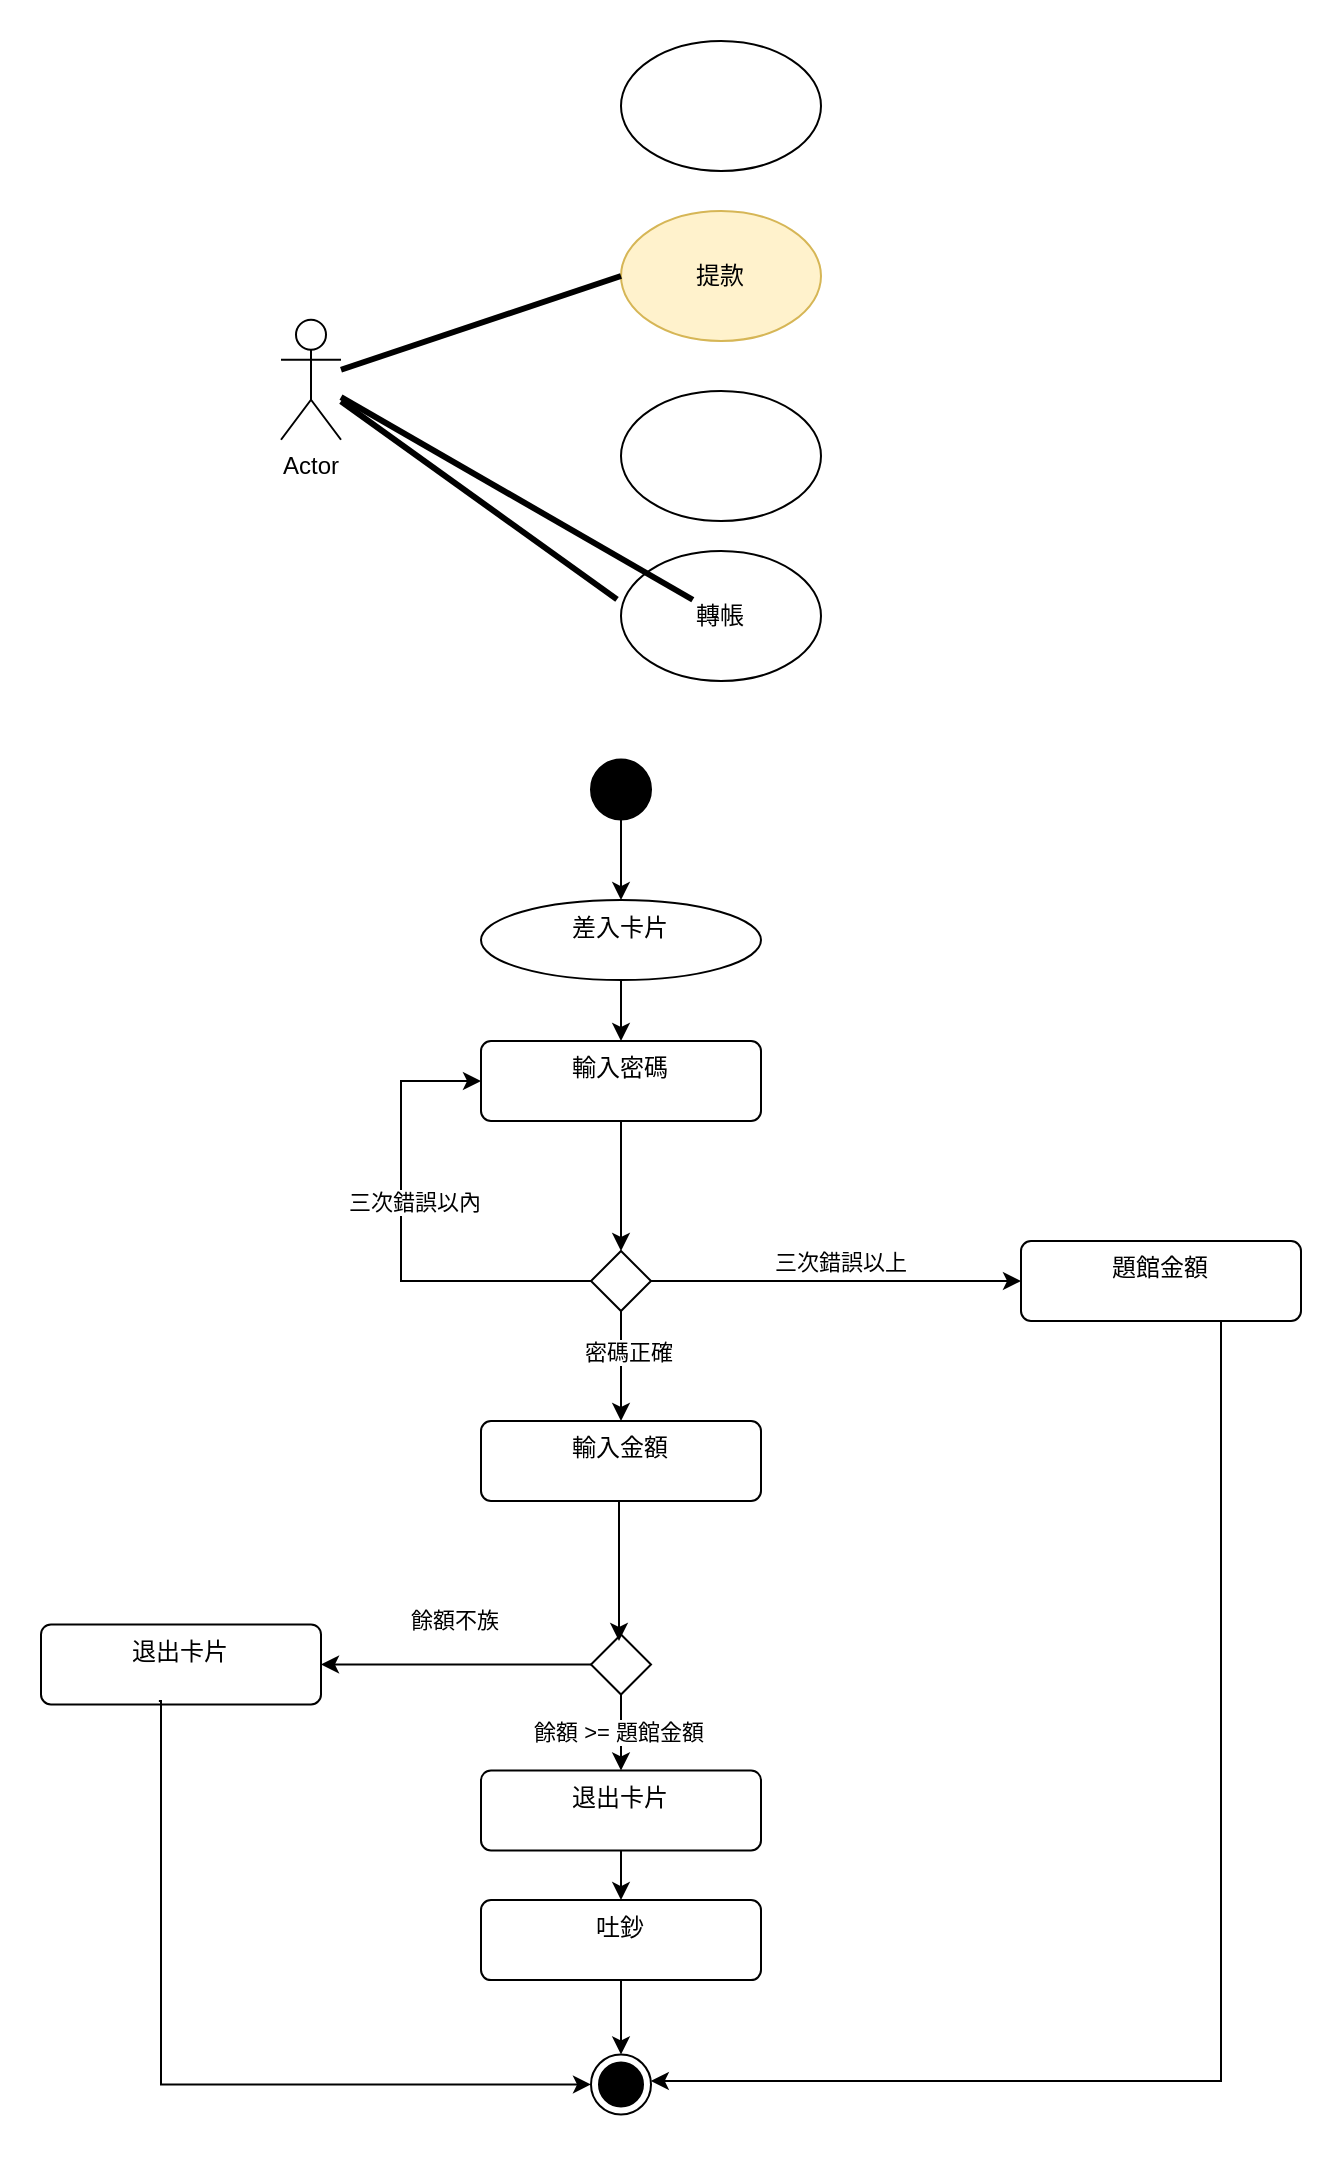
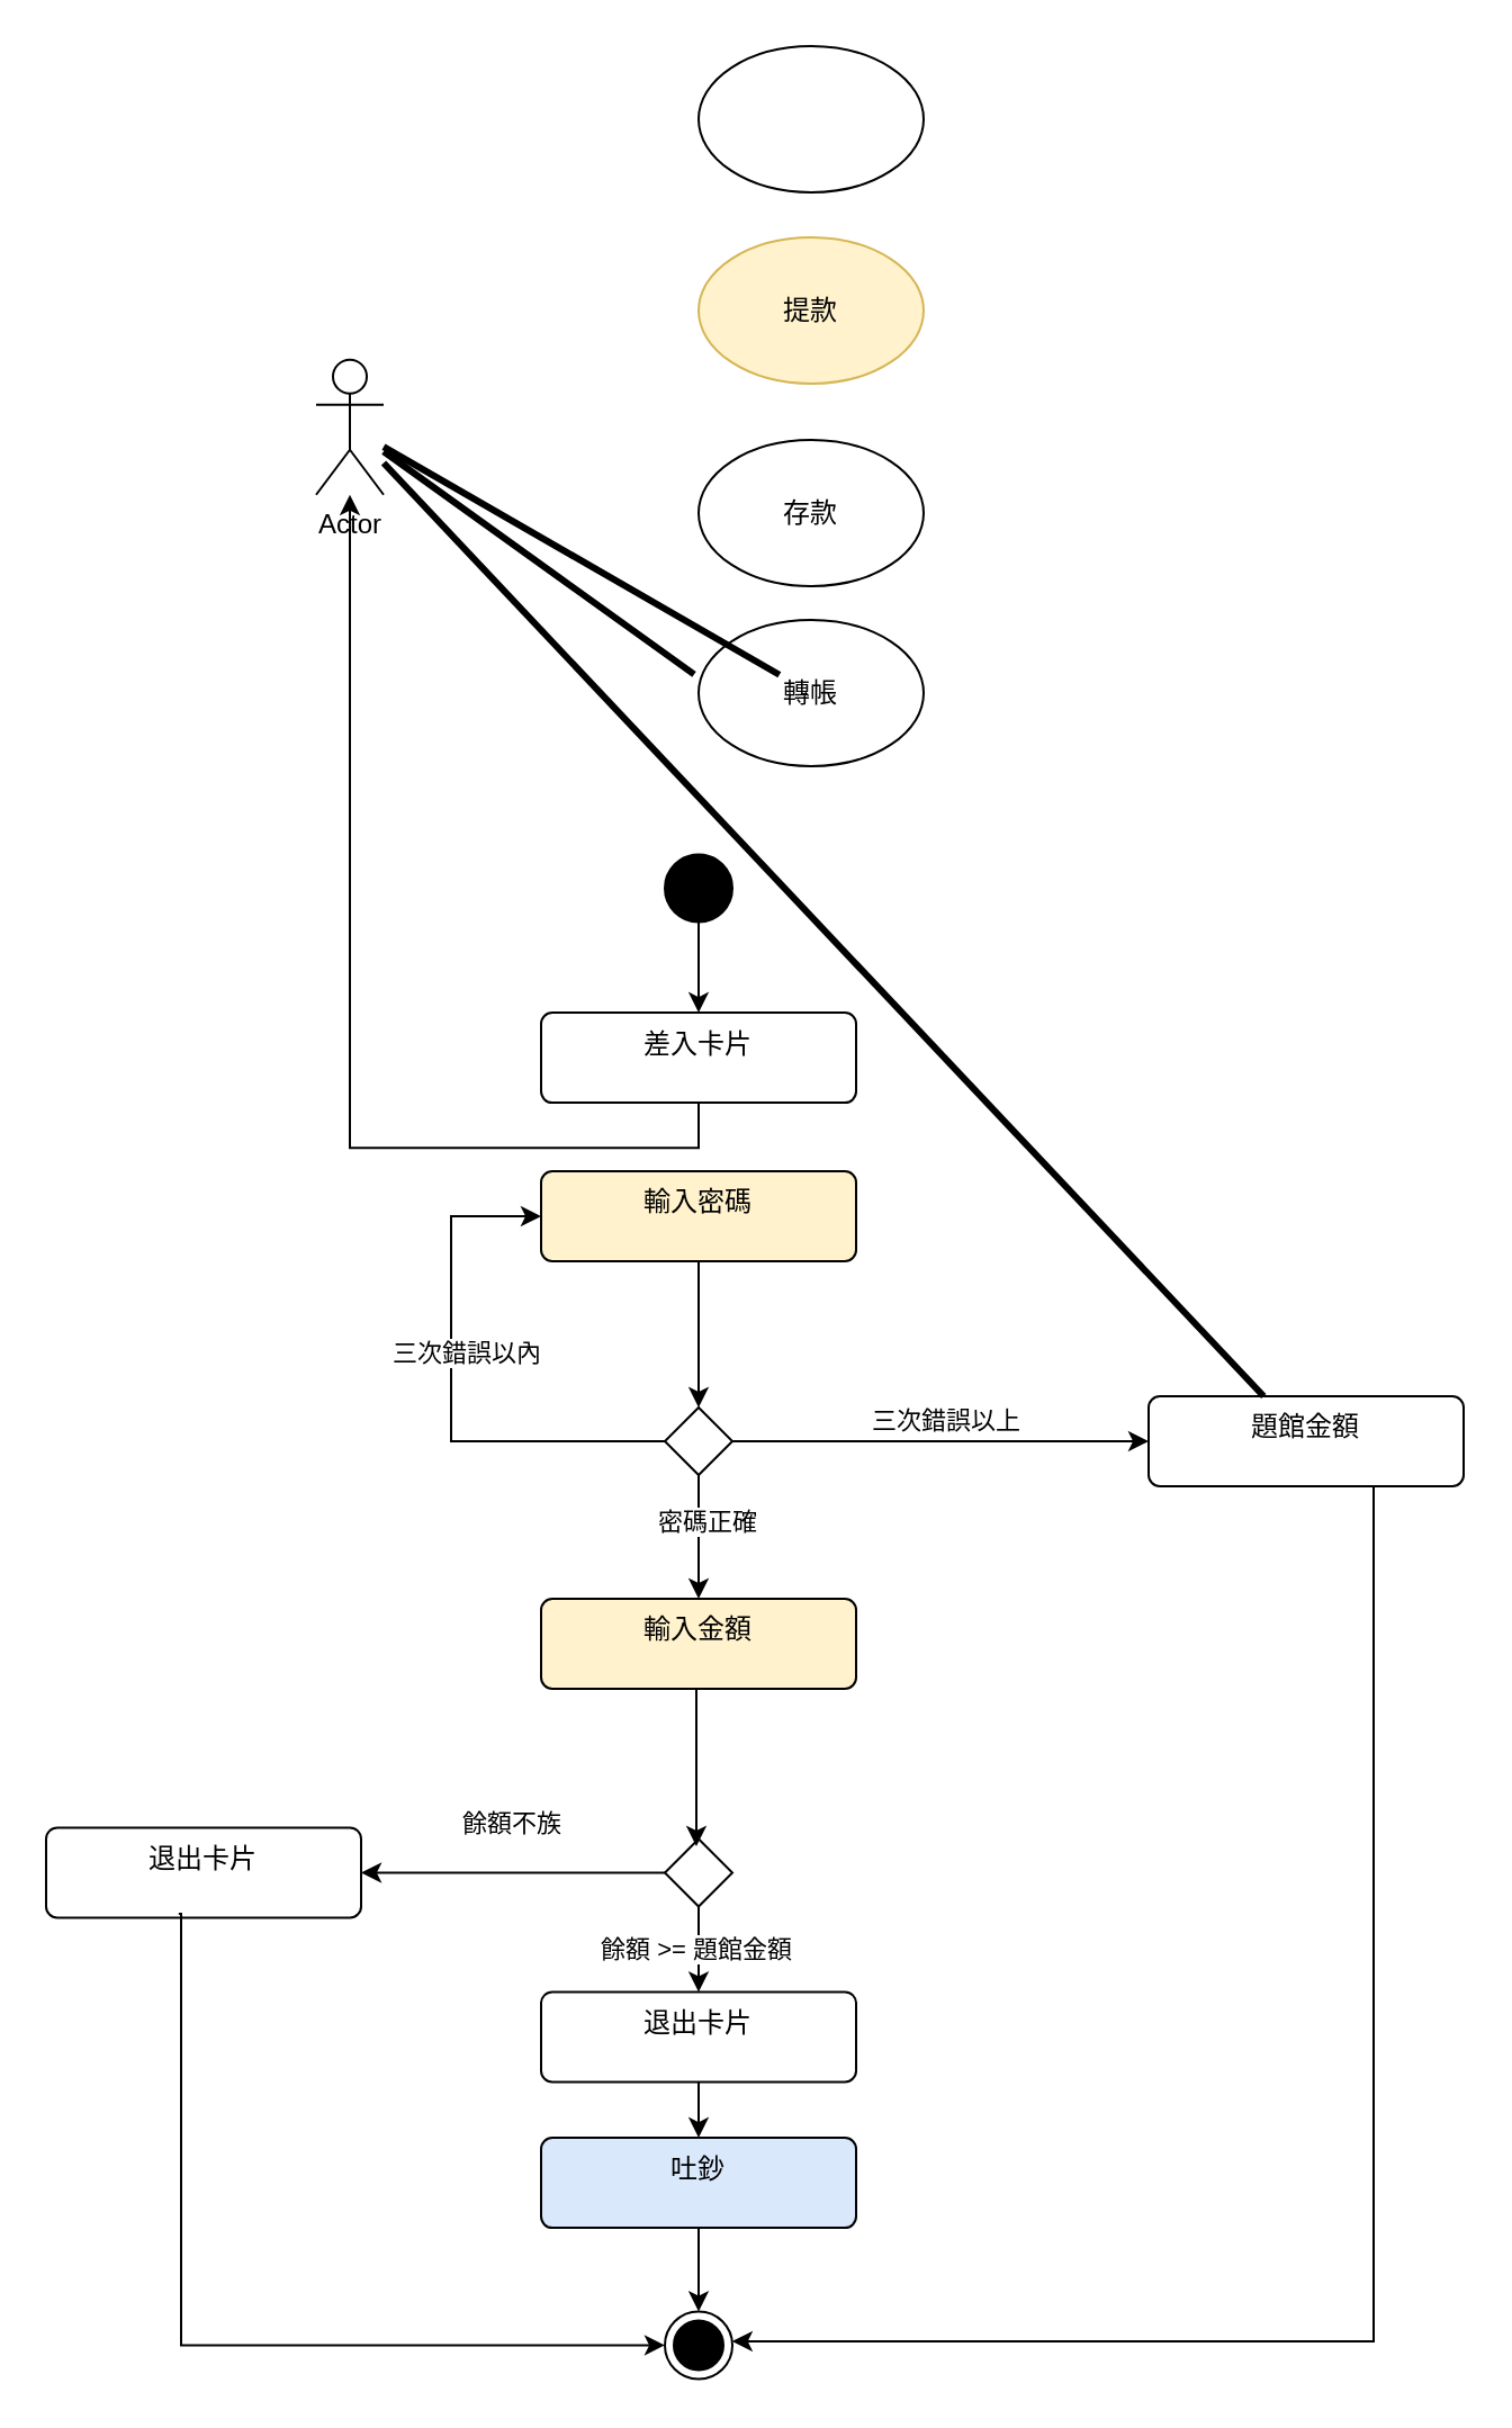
- <mxCell id="30" value="" style="endArrow=none;startArrow=none;endFill=0;startFill=0;endSize=8;html=1;verticalAlign=bottom;labelBackgroundColor=none;strokeWidth=3;rounded=0;entryX=0;entryY=0.5;entryDx=0;entryDy=0;" parent="1" source="22" target="25" edge="1"><mxGeometry width="160" relative="1" as="geometry"><mxPoint x="180" y="165" as="sourcePoint" /><mxPoint x="320" y="67" as="targetPoint" /></mxGeometry></mxCell>
+ <mxCell id="30" value="" style="endArrow=none;startArrow=none;endFill=0;startFill=0;endSize=8;html=1;verticalAlign=bottom;labelBackgroundColor=none;strokeWidth=3;rounded=0;" parent="1" source="22" target="11" edge="1"><mxGeometry width="160" relative="1" as="geometry"><mxPoint x="180" y="165" as="sourcePoint" /><mxPoint x="320" y="67" as="targetPoint" /></mxGeometry></mxCell>
+ <mxCell id="27" value="存款" style="html=1;strokeColor=none;fillColor=none;align=center;verticalAlign=middle;rotatable=0;whiteSpace=wrap;" parent="26" vertex="1"><mxGeometry x="0.003" y="24.375" width="100" height="16.25" as="geometry" /></mxCell>
- <mxCell id="33" value="差入卡片" style="ellipse;html=1;align=center;verticalAlign=top;absoluteArcSize=1;arcSize=10;dashed=0;whiteSpace=wrap;" vertex="1" parent="1"><mxGeometry x="240" y="449.55" width="140" height="40" as="geometry" /></mxCell>
+ <mxCell id="33" value="差入卡片" style="html=1;align=center;verticalAlign=top;rounded=1;absoluteArcSize=1;arcSize=10;dashed=0;whiteSpace=wrap;" vertex="1" parent="1"><mxGeometry x="240" y="449.55" width="140" height="40" as="geometry" /></mxCell>
- <mxCell id="34" value="" style="edgeStyle=orthogonalEdgeStyle;rounded=0;orthogonalLoop=1;jettySize=auto;html=1;entryX=0.5;entryY=0;entryDx=0;entryDy=0;exitX=0.5;exitY=1;exitDx=0;exitDy=0;" edge="1" parent="1" source="33" target="10"><mxGeometry relative="1" as="geometry"><mxPoint x="320" y="419" as="sourcePoint" /><mxPoint x="320" y="460" as="targetPoint" /></mxGeometry></mxCell>
+ <mxCell id="34" value="" style="edgeStyle=orthogonalEdgeStyle;rounded=0;orthogonalLoop=1;jettySize=auto;html=1;exitX=0.5;exitY=1;exitDx=0;exitDy=0;" edge="1" parent="1" source="33" target="22"><mxGeometry relative="1" as="geometry"><mxPoint x="320" y="419" as="sourcePoint" /><mxPoint x="320" y="460" as="targetPoint" /></mxGeometry></mxCell>
- <mxCell id="10" value="輸入密碼" style="html=1;align=center;verticalAlign=top;rounded=1;absoluteArcSize=1;arcSize=10;dashed=0;whiteSpace=wrap;" parent="1" vertex="1"><mxGeometry x="240" y="520" width="140" height="40" as="geometry" /></mxCell>
+ <mxCell id="10" value="輸入密碼" style="html=1;align=center;verticalAlign=top;rounded=1;absoluteArcSize=1;arcSize=10;dashed=0;whiteSpace=wrap;fillColor=#fff2cc;" parent="1" vertex="1"><mxGeometry x="240" y="520" width="140" height="40" as="geometry" /></mxCell>
- <mxCell id="12" value="輸入金額" style="html=1;align=center;verticalAlign=top;rounded=1;absoluteArcSize=1;arcSize=10;dashed=0;whiteSpace=wrap;" parent="1" vertex="1"><mxGeometry x="240" y="710" width="140" height="40" as="geometry" /></mxCell>
+ <mxCell id="12" value="輸入金額" style="html=1;align=center;verticalAlign=top;rounded=1;absoluteArcSize=1;arcSize=10;dashed=0;whiteSpace=wrap;fillColor=#fff2cc;" parent="1" vertex="1"><mxGeometry x="240" y="710" width="140" height="40" as="geometry" /></mxCell>
- <mxCell id="41" value="吐鈔" style="html=1;align=center;verticalAlign=top;rounded=1;absoluteArcSize=1;arcSize=10;dashed=0;whiteSpace=wrap;" vertex="1" parent="1"><mxGeometry x="240" y="949.55" width="140" height="40" as="geometry" /></mxCell>
+ <mxCell id="41" value="吐鈔" style="html=1;align=center;verticalAlign=top;rounded=1;absoluteArcSize=1;arcSize=10;dashed=0;whiteSpace=wrap;fillColor=#dae8fc;" vertex="1" parent="1"><mxGeometry x="240" y="949.55" width="140" height="40" as="geometry" /></mxCell>
